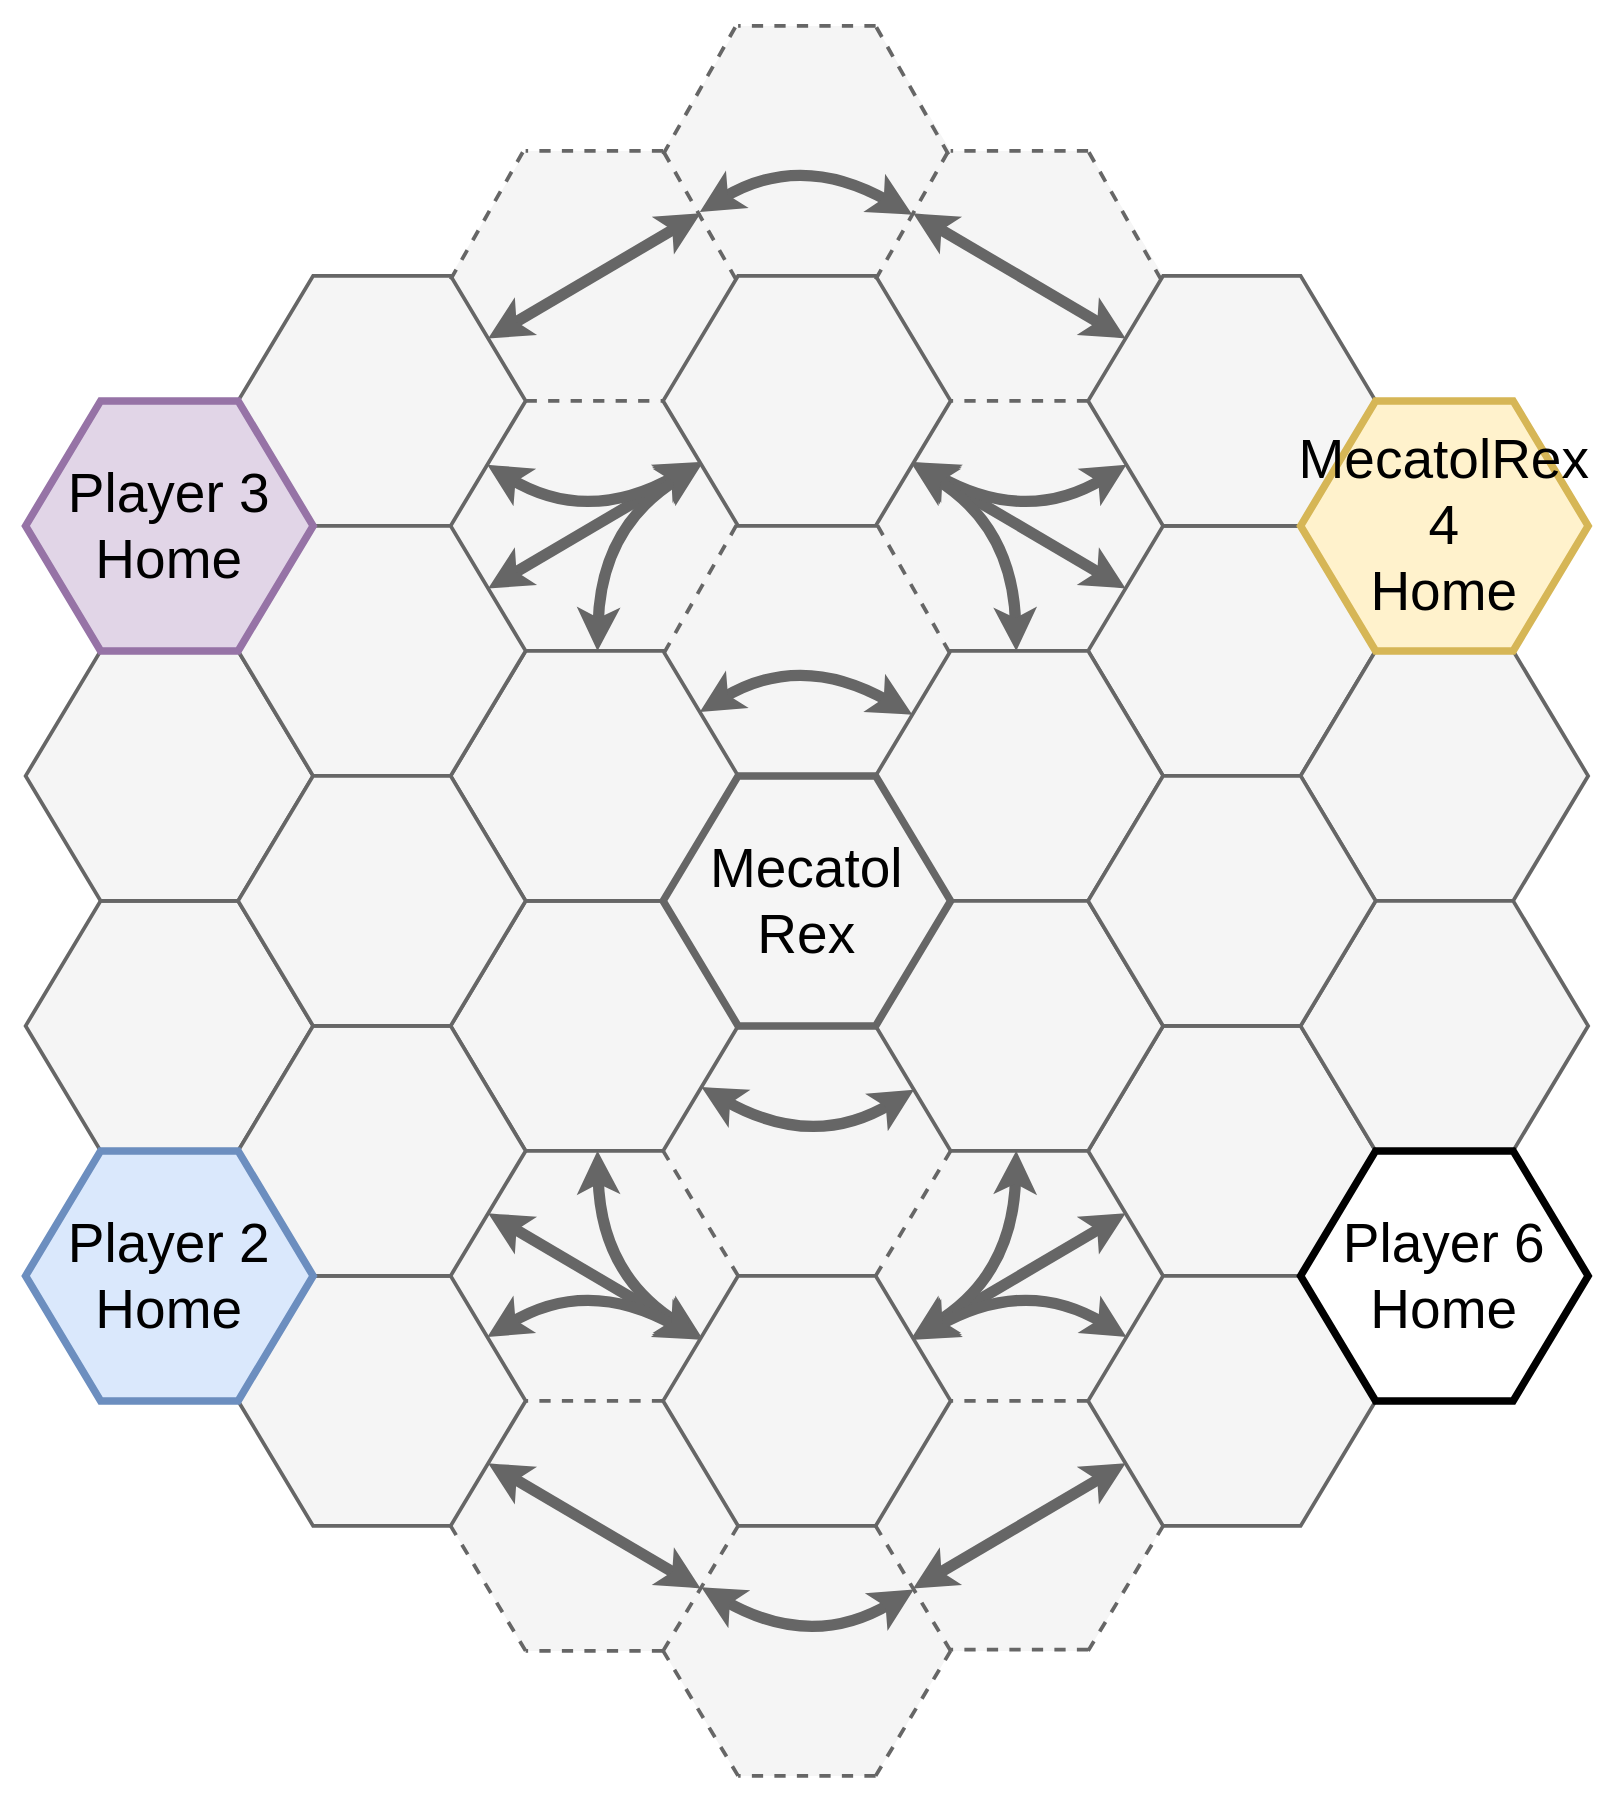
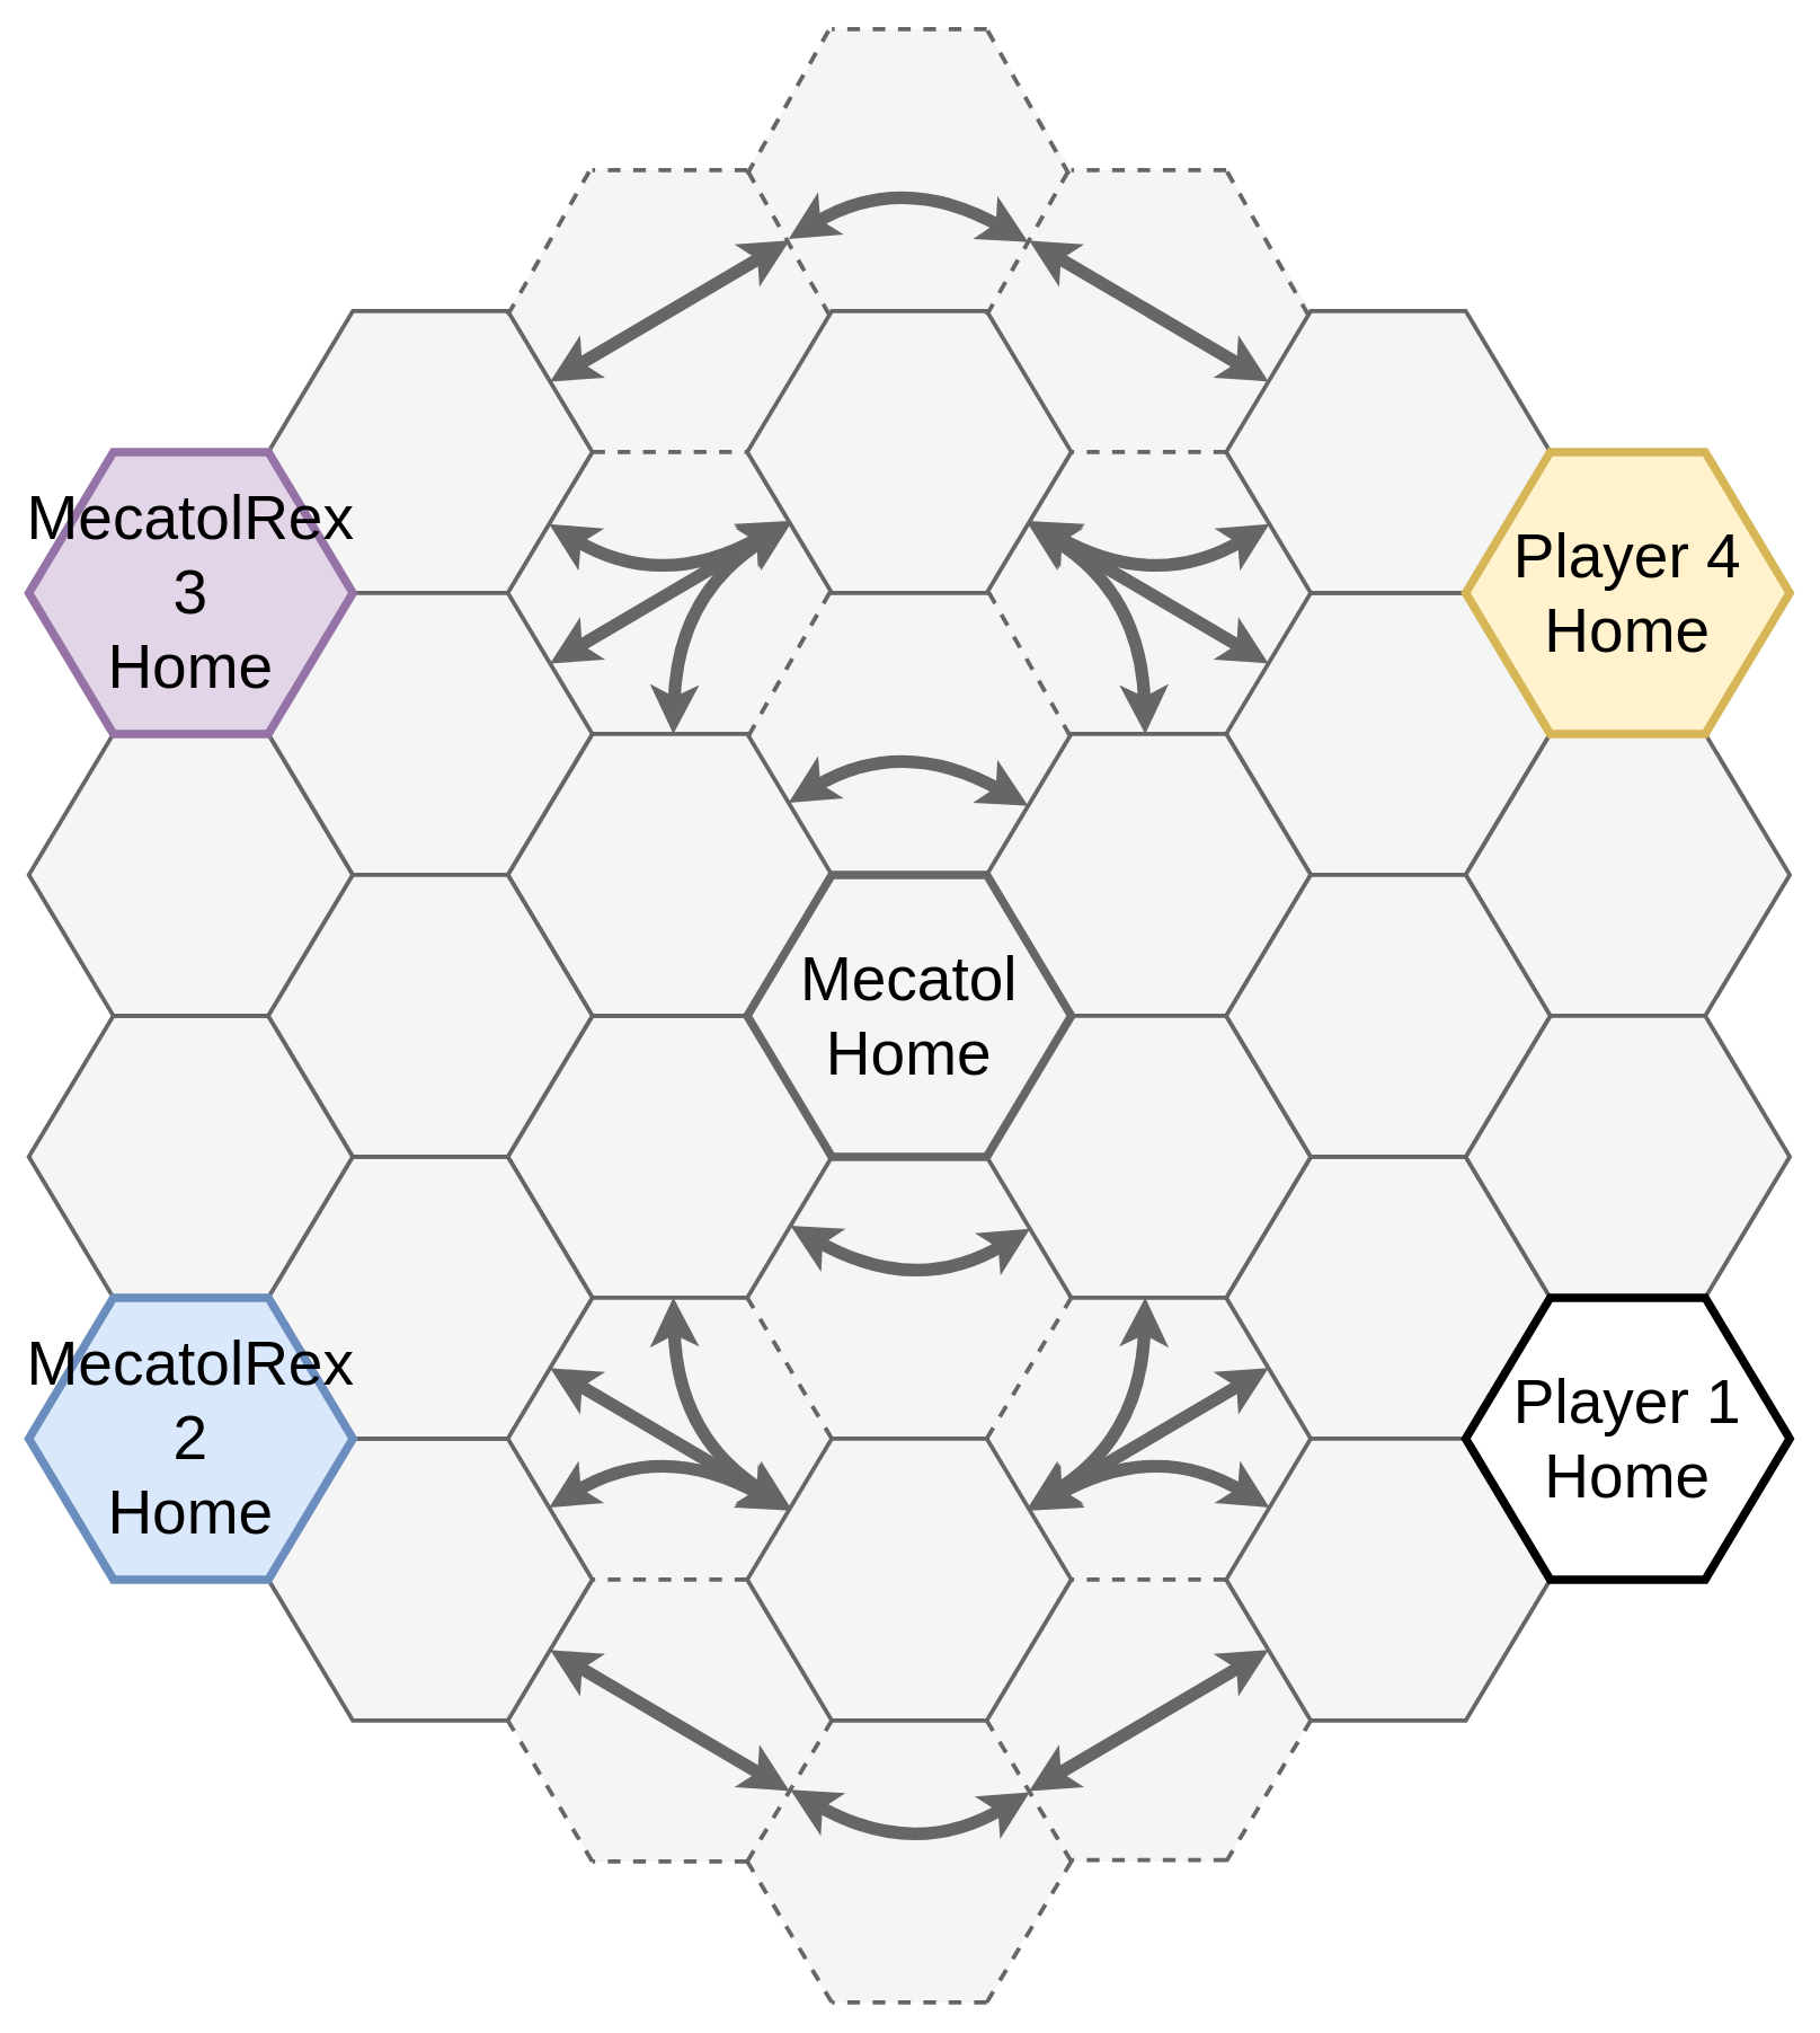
- <mxCell id="55" value="Player 3&lt;br style=&quot;font-size: 44px;&quot;&gt;Home" style="shape=hexagon;perimeter=hexagonPerimeter2;whiteSpace=wrap;html=1;fixedSize=1;size=60;fontSize=44;fontFamily=Helvetica;fillColor=#e1d5e7;strokeColor=#9673a6;strokeWidth=6;" parent="1" vertex="1"><mxGeometry x="20" y="320" width="230" height="200" as="geometry" /></mxCell>
+ <mxCell id="55" value="MecatolRex 3&lt;br style=&quot;font-size: 44px;&quot;&gt;Home" style="shape=hexagon;perimeter=hexagonPerimeter2;whiteSpace=wrap;html=1;fixedSize=1;size=60;fontSize=44;fontFamily=Helvetica;fillColor=#e1d5e7;strokeColor=#9673a6;strokeWidth=6;" parent="1" vertex="1"><mxGeometry x="20" y="320" width="230" height="200" as="geometry" /></mxCell>
- <mxCell id="56" value="MecatolRex 4&lt;br style=&quot;font-size: 44px;&quot;&gt;Home" style="shape=hexagon;perimeter=hexagonPerimeter2;whiteSpace=wrap;html=1;fixedSize=1;size=60;fontSize=44;fontFamily=Helvetica;fillColor=#fff2cc;strokeColor=#d6b656;strokeWidth=6;" parent="1" vertex="1"><mxGeometry x="1040" y="320" width="230" height="200" as="geometry" /></mxCell>
+ <mxCell id="56" value="Player 4&lt;br style=&quot;font-size: 44px;&quot;&gt;Home" style="shape=hexagon;perimeter=hexagonPerimeter2;whiteSpace=wrap;html=1;fixedSize=1;size=60;fontSize=44;fontFamily=Helvetica;fillColor=#fff2cc;strokeColor=#d6b656;strokeWidth=6;" parent="1" vertex="1"><mxGeometry x="1040" y="320" width="230" height="200" as="geometry" /></mxCell>
- <mxCell id="57" value="Mecatol&lt;br style=&quot;font-size: 44px;&quot;&gt;Rex" style="shape=hexagon;perimeter=hexagonPerimeter2;whiteSpace=wrap;html=1;fixedSize=1;size=60;fontSize=44;fontFamily=Helvetica;strokeWidth=6;strokeColor=#666666;fillColor=#f5f5f5;" parent="1" vertex="1"><mxGeometry x="530" y="620" width="230" height="200" as="geometry" /></mxCell>
+ <mxCell id="57" value="Mecatol&lt;br style=&quot;font-size: 44px;&quot;&gt;Home" style="shape=hexagon;perimeter=hexagonPerimeter2;whiteSpace=wrap;html=1;fixedSize=1;size=60;fontSize=44;fontFamily=Helvetica;strokeWidth=6;strokeColor=#666666;fillColor=#f5f5f5;" parent="1" vertex="1"><mxGeometry x="530" y="620" width="230" height="200" as="geometry" /></mxCell>
- <mxCell id="54" value="Player 2&lt;br style=&quot;font-size: 44px;&quot;&gt;Home" style="shape=hexagon;perimeter=hexagonPerimeter2;whiteSpace=wrap;html=1;fixedSize=1;size=60;fontSize=44;fontFamily=Helvetica;fillColor=#dae8fc;strokeColor=#6c8ebf;strokeWidth=6;" parent="1" vertex="1"><mxGeometry x="20" y="920" width="230" height="200" as="geometry" /></mxCell>
+ <mxCell id="54" value="MecatolRex 2&lt;br style=&quot;font-size: 44px;&quot;&gt;Home" style="shape=hexagon;perimeter=hexagonPerimeter2;whiteSpace=wrap;html=1;fixedSize=1;size=60;fontSize=44;fontFamily=Helvetica;fillColor=#dae8fc;strokeColor=#6c8ebf;strokeWidth=6;" parent="1" vertex="1"><mxGeometry x="20" y="920" width="230" height="200" as="geometry" /></mxCell>
- <mxCell id="53" value="Player 6&lt;br style=&quot;font-size: 44px;&quot;&gt;Home" style="shape=hexagon;perimeter=hexagonPerimeter2;whiteSpace=wrap;html=1;fixedSize=1;size=60;fontSize=44;fontFamily=Helvetica;strokeWidth=6;" parent="1" vertex="1"><mxGeometry x="1040" y="920" width="230" height="200" as="geometry" /></mxCell>
+ <mxCell id="53" value="Player 1&lt;br style=&quot;font-size: 44px;&quot;&gt;Home" style="shape=hexagon;perimeter=hexagonPerimeter2;whiteSpace=wrap;html=1;fixedSize=1;size=60;fontSize=44;fontFamily=Helvetica;strokeWidth=6;" parent="1" vertex="1"><mxGeometry x="1040" y="920" width="230" height="200" as="geometry" /></mxCell>
